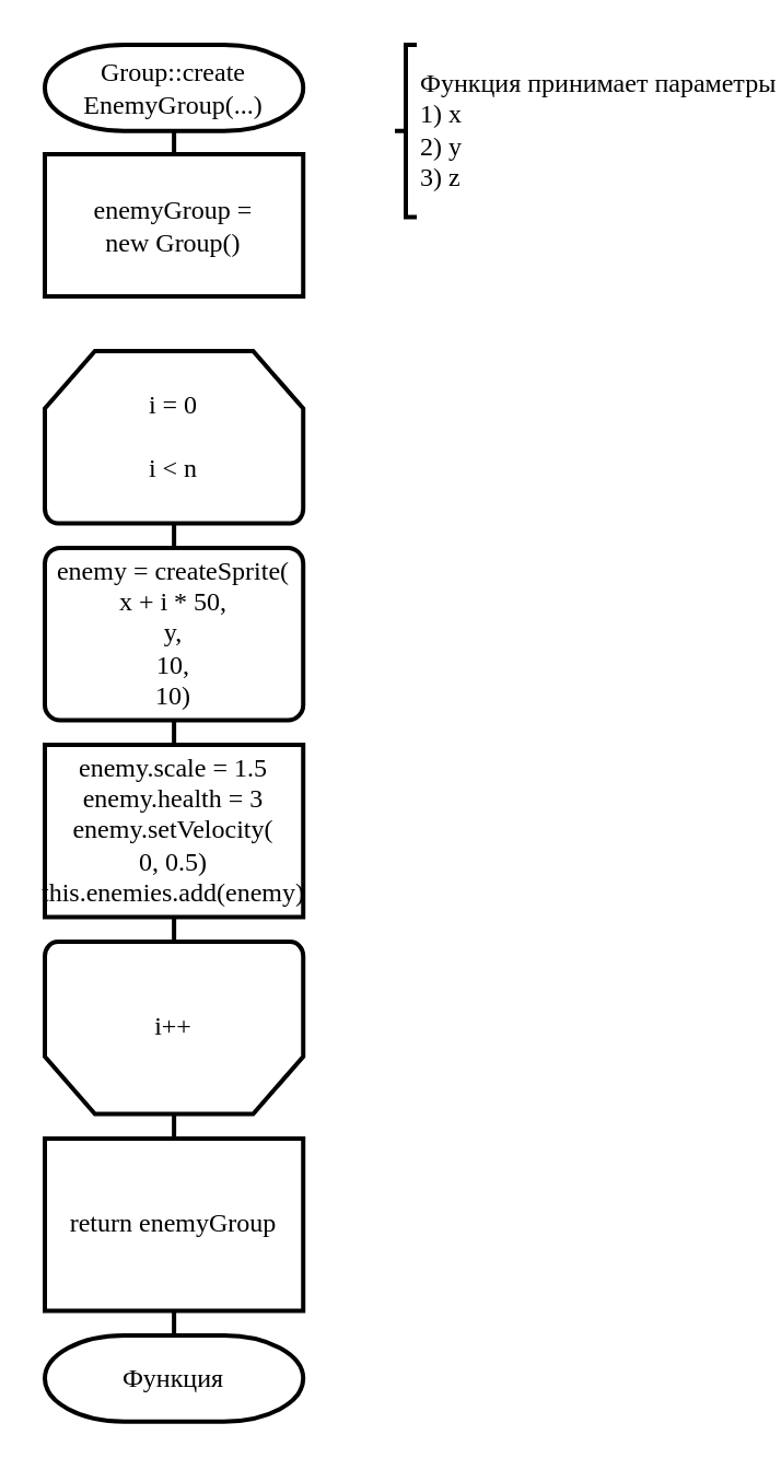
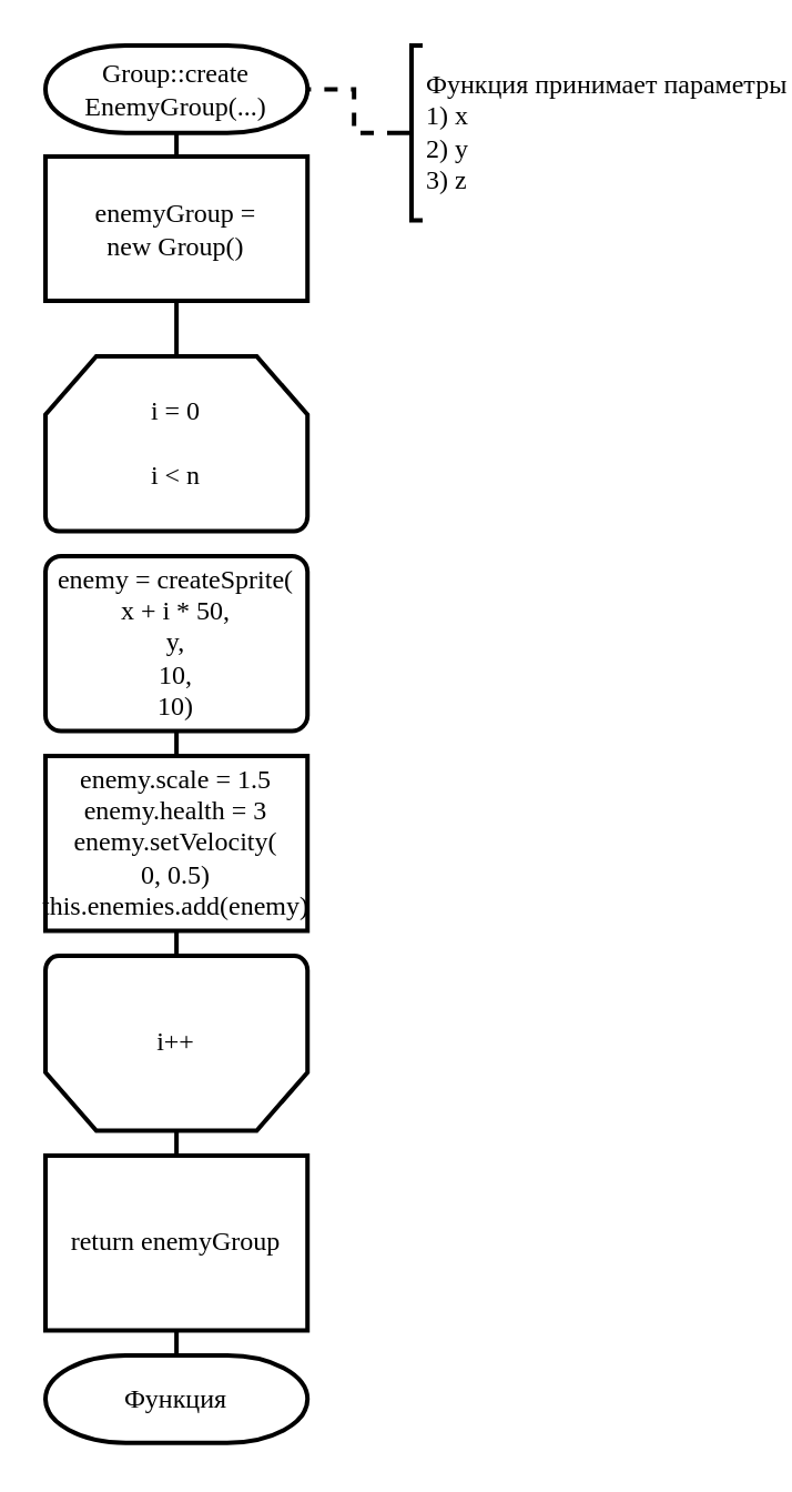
+ <mxCell id="17" style="edgeStyle=orthogonalEdgeStyle;rounded=0;orthogonalLoop=1;jettySize=auto;html=1;exitX=0;exitY=0.5;exitDx=0;exitDy=0;exitPerimeter=0;entryX=1;entryY=0.5;entryDx=0;entryDy=0;entryPerimeter=0;endArrow=none;endFill=0;strokeWidth=2;dashed=1;" edge="1" parent="1" source="18" target="3"><mxGeometry relative="1" as="geometry" /></mxCell>
+ <mxCell id="4" style="edgeStyle=orthogonalEdgeStyle;rounded=0;orthogonalLoop=1;jettySize=auto;html=1;exitX=0.5;exitY=1;exitDx=0;exitDy=0;entryX=0.5;entryY=0;entryDx=0;entryDy=0;entryPerimeter=0;endArrow=none;endFill=0;strokeWidth=2;" edge="1" parent="1" source="5" target="7"><mxGeometry relative="1" as="geometry" /></mxCell>
- <mxCell id="6" style="edgeStyle=orthogonalEdgeStyle;rounded=0;orthogonalLoop=1;jettySize=auto;html=1;exitX=0.5;exitY=1;exitDx=0;exitDy=0;exitPerimeter=0;entryX=0.5;entryY=0;entryDx=0;entryDy=0;endArrow=none;endFill=0;strokeWidth=2;" edge="1" parent="1" source="7" target="9"><mxGeometry relative="1" as="geometry" /></mxCell>
